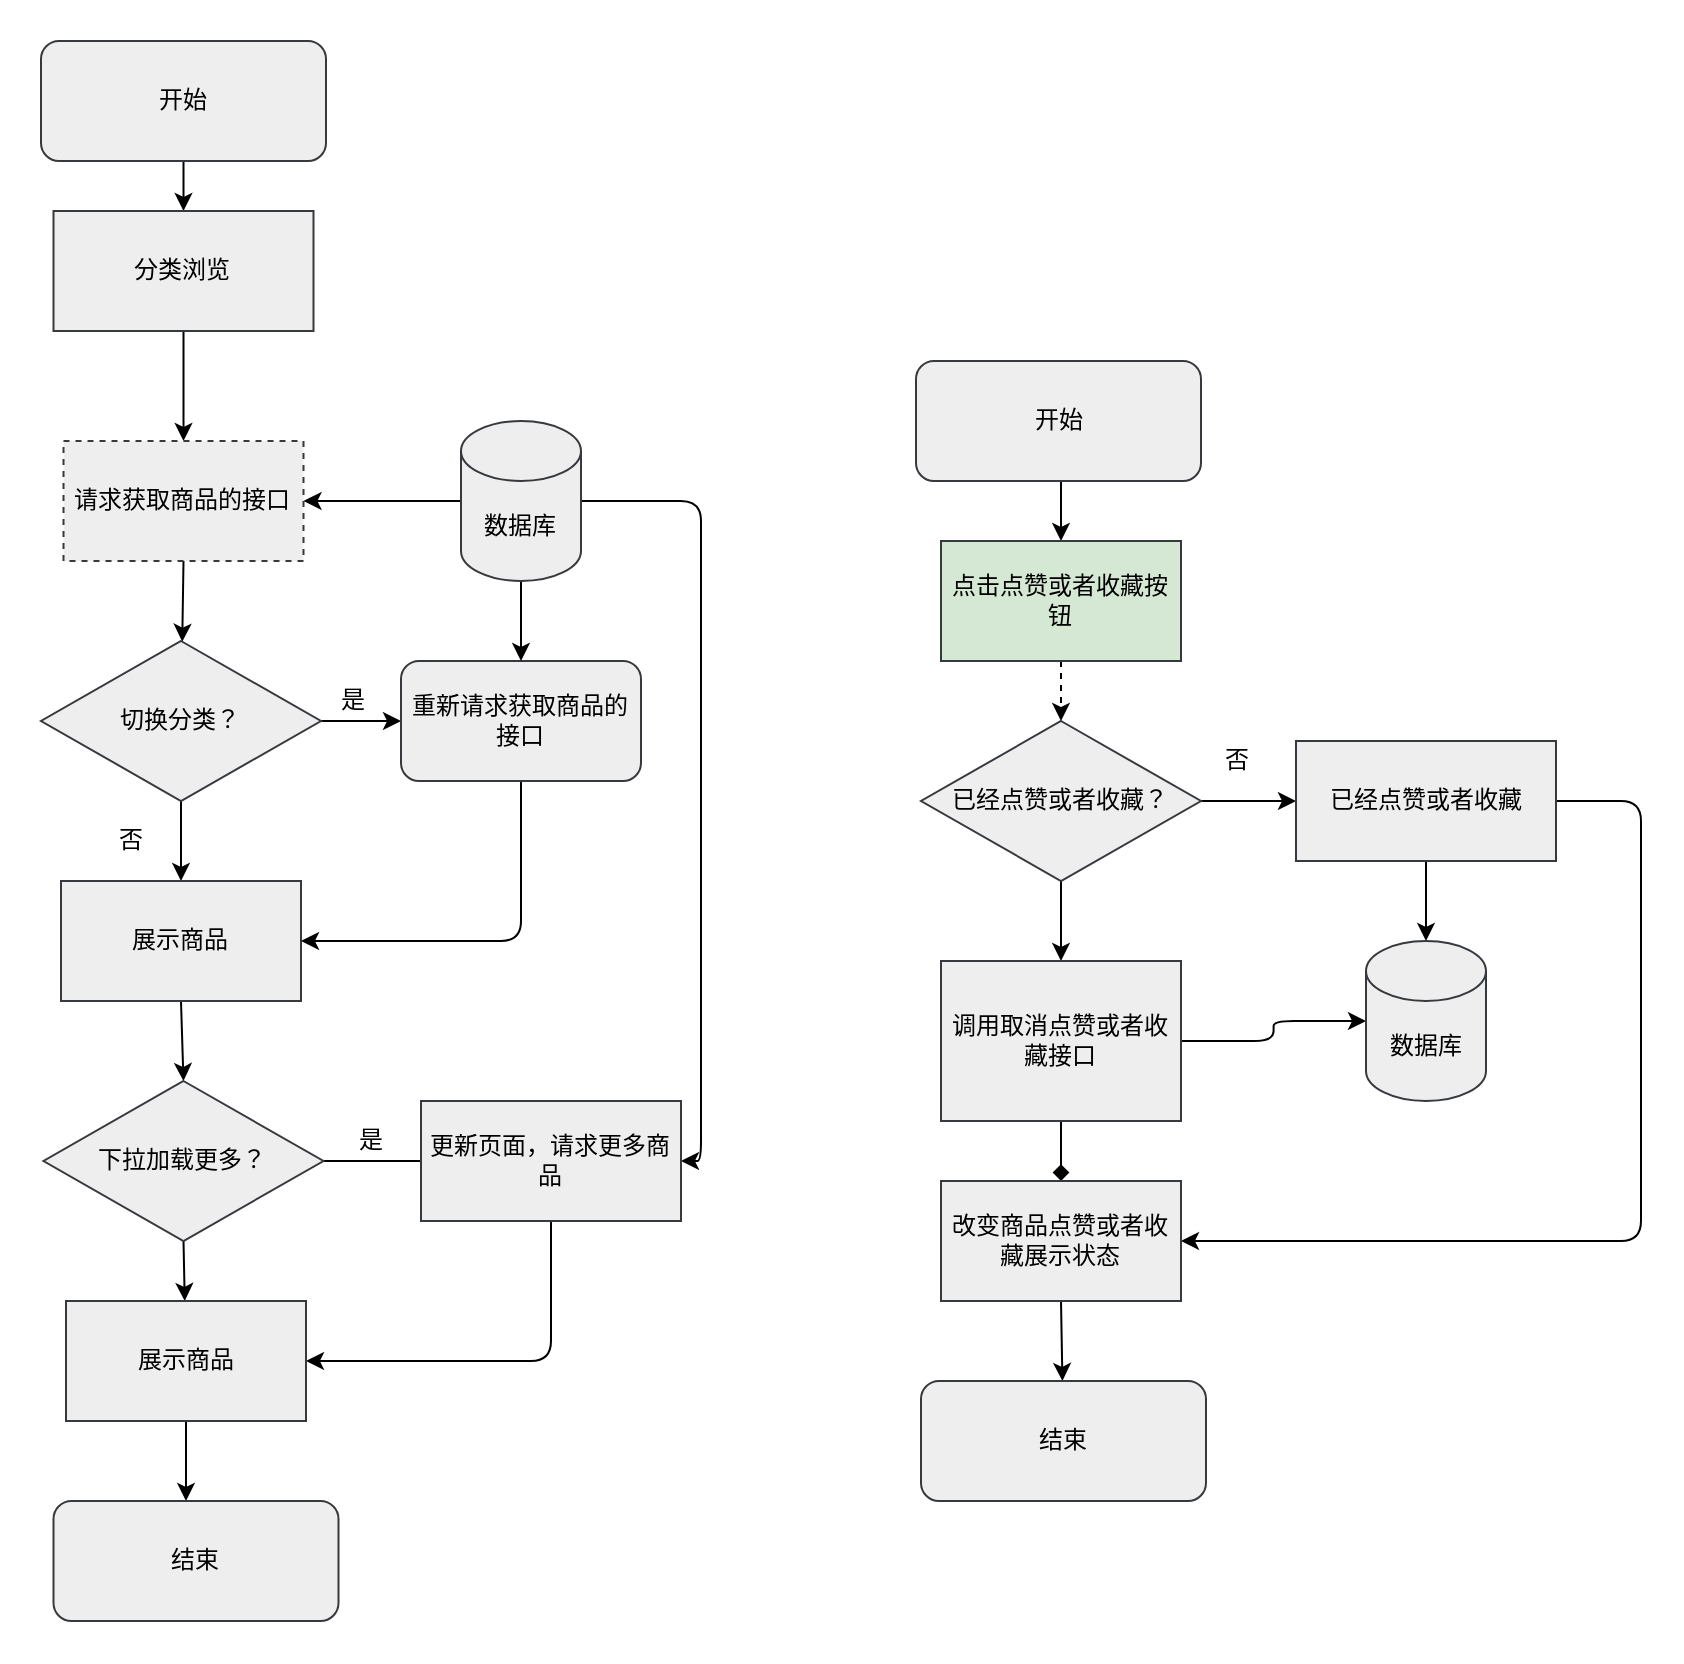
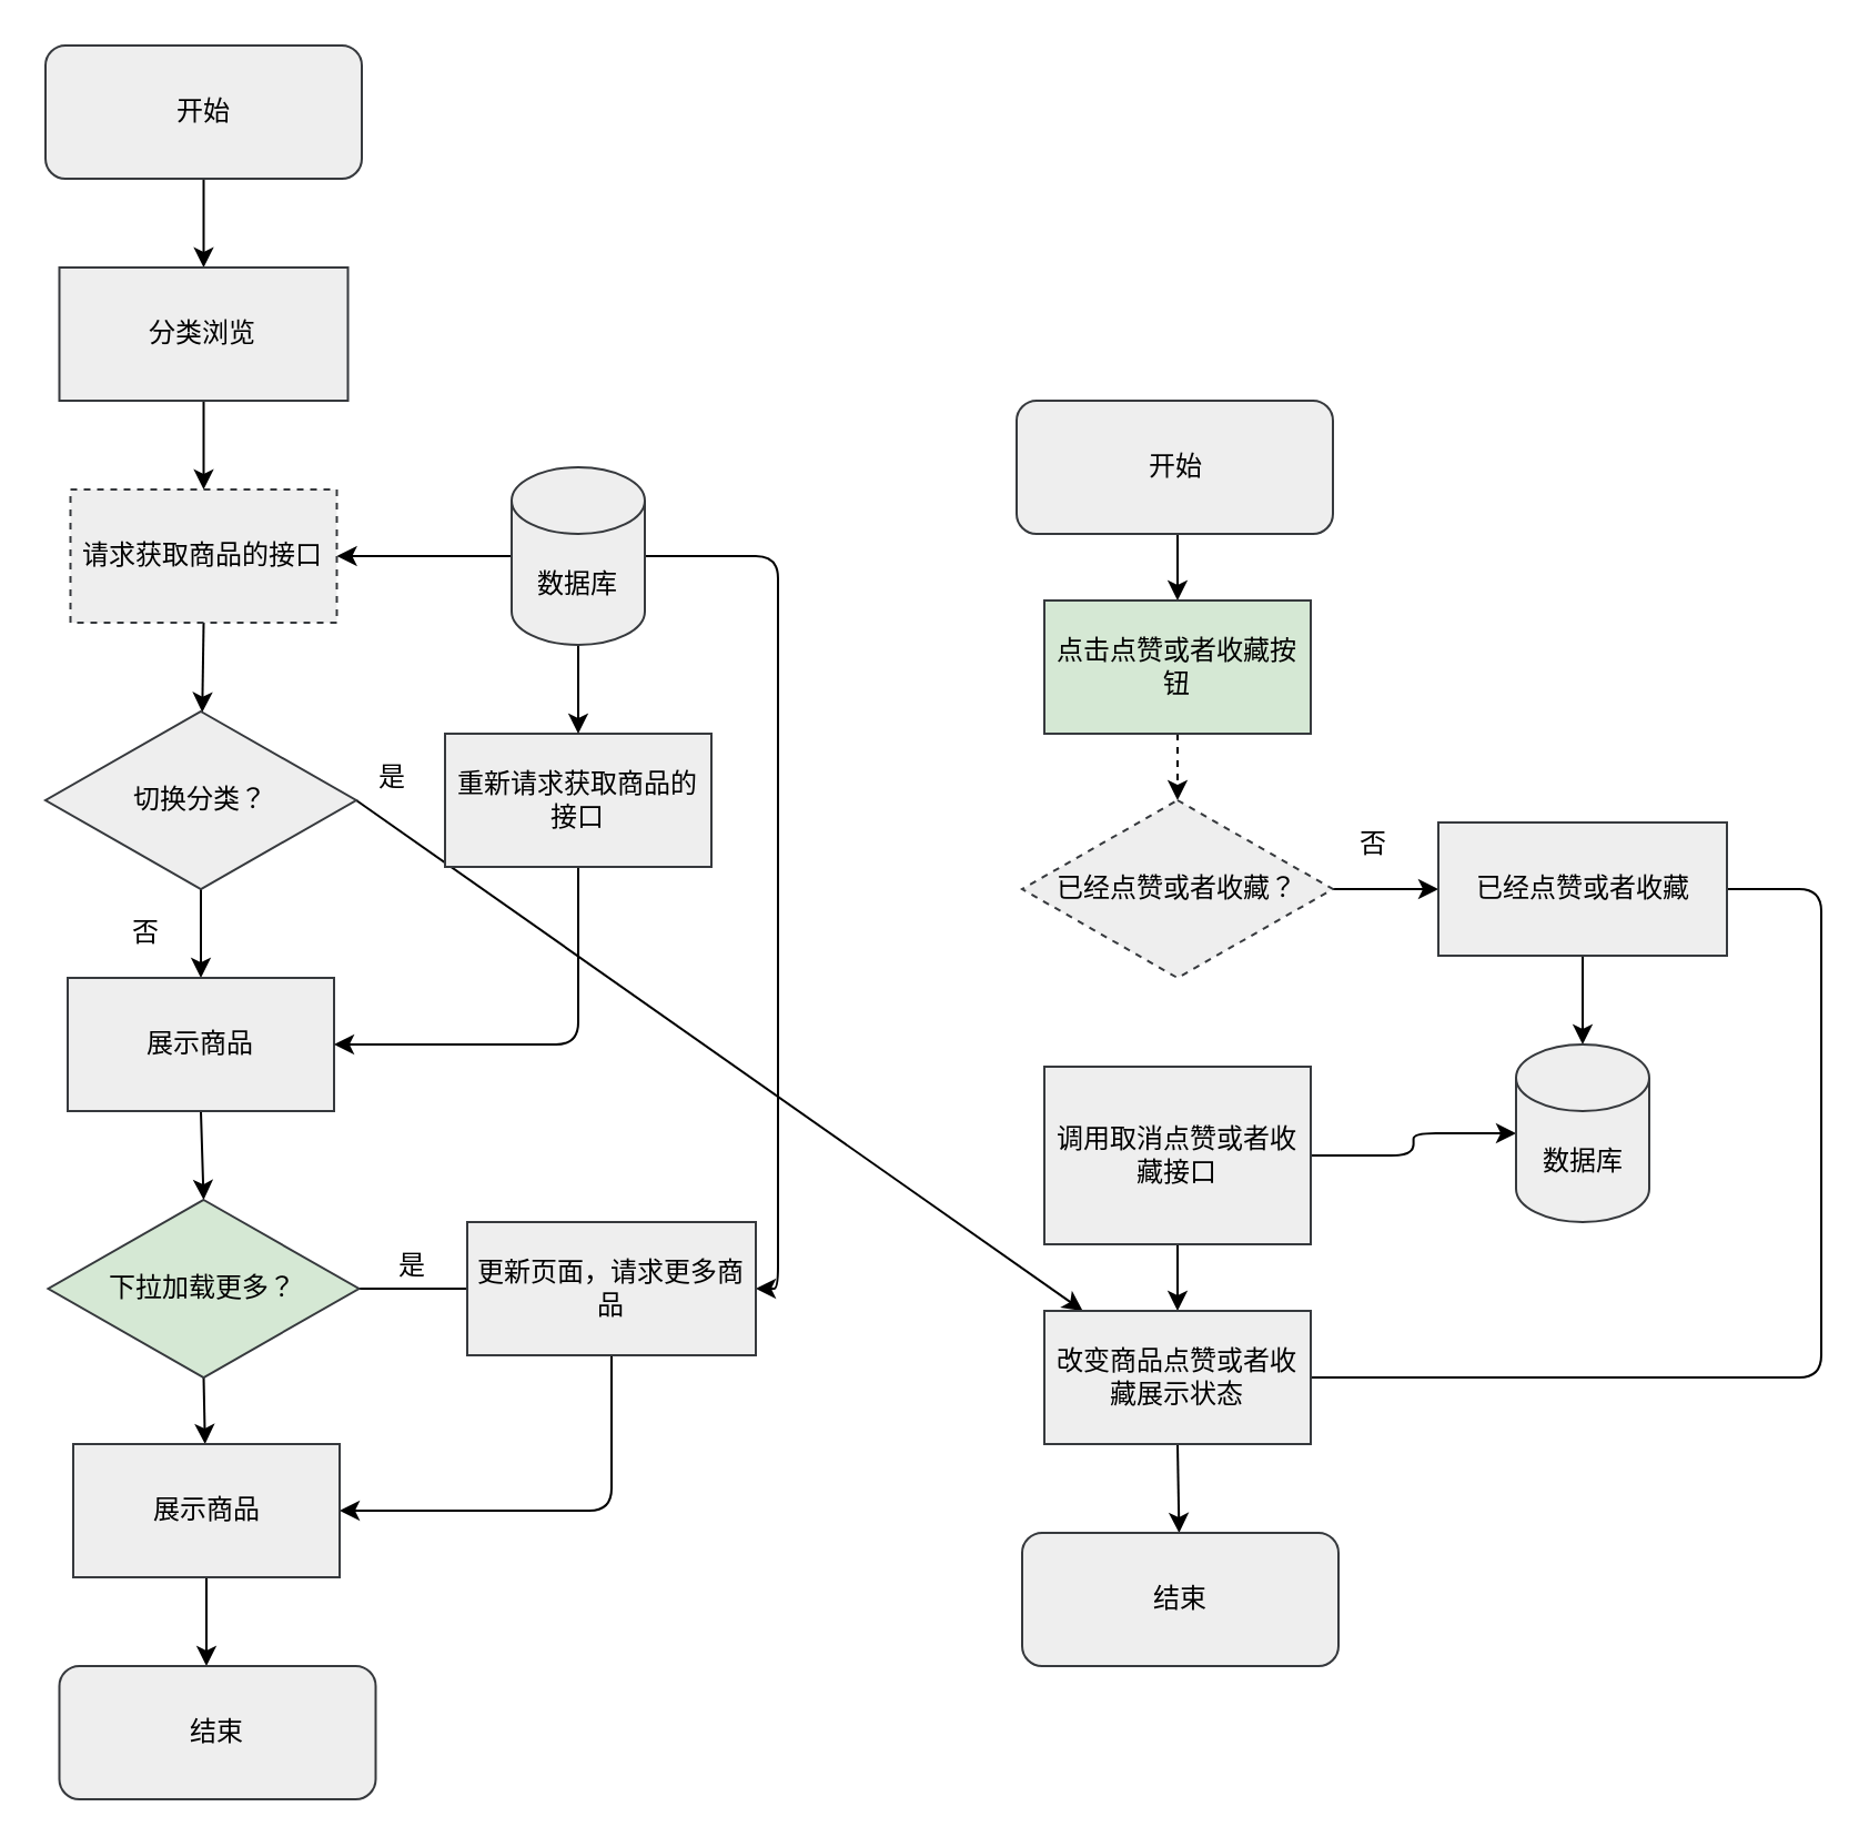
- <mxCell id="5" value="分类浏览" style="whiteSpace=wrap;html=1;rounded=0;fillColor=#eeeeee;strokeColor=#36393d;fontColor=#000000;" vertex="1" parent="1"><mxGeometry x="26.25" y="105" width="130" height="60" as="geometry" /></mxCell>
+ <mxCell id="5" value="分类浏览" style="whiteSpace=wrap;html=1;rounded=0;fillColor=#eeeeee;strokeColor=#36393d;fontColor=#000000;" vertex="1" parent="1"><mxGeometry x="26.25" y="120" width="130" height="60" as="geometry" /></mxCell>
- <mxCell id="9" style="edgeStyle=none;html=1;exitX=1;exitY=0.5;exitDx=0;exitDy=0;fontColor=#000000;strokeColor=#000000;" edge="1" parent="1" source="10" target="14"><mxGeometry relative="1" as="geometry" /></mxCell>
+ <mxCell id="9" style="edgeStyle=none;html=1;exitX=1;exitY=0.5;exitDx=0;exitDy=0;fontColor=#000000;strokeColor=#000000;" edge="1" parent="1" source="10" target="45"><mxGeometry relative="1" as="geometry" /></mxCell>
- <mxCell id="14" value="重新请求获取商品的接口" style="whiteSpace=wrap;html=1;fillColor=#eeeeee;strokeColor=#36393d;fontColor=#000000;rounded=1;" vertex="1" parent="1"><mxGeometry x="200" y="330" width="120" height="60" as="geometry" /></mxCell>
+ <mxCell id="14" value="重新请求获取商品的接口" style="whiteSpace=wrap;html=1;fillColor=#eeeeee;strokeColor=#36393d;fontColor=#000000;rounded=0;" vertex="1" parent="1"><mxGeometry x="200" y="330" width="120" height="60" as="geometry" /></mxCell>
- <mxCell id="32" value="已经点赞或者收藏？" style="rhombus;whiteSpace=wrap;html=1;rounded=0;fillColor=#eeeeee;strokeColor=#36393d;fontColor=#000000;" vertex="1" parent="1"><mxGeometry x="460" y="360" width="140" height="80" as="geometry" /></mxCell>
+ <mxCell id="32" value="已经点赞或者收藏？" style="rhombus;whiteSpace=wrap;html=1;rounded=0;fillColor=#eeeeee;strokeColor=#36393d;fontColor=#000000;dashed=1;" vertex="1" parent="1"><mxGeometry x="460" y="360" width="140" height="80" as="geometry" /></mxCell>
- <mxCell id="31" value="" style="edgeStyle=orthogonalEdgeStyle;html=1;fontColor=#000000;strokeColor=#000000;" edge="1" parent="1" source="32" target="41"><mxGeometry relative="1" as="geometry" /></mxCell>
- <mxCell id="19" value="下拉加载更多？" style="rhombus;whiteSpace=wrap;html=1;rounded=0;fillColor=#eeeeee;strokeColor=#36393d;fontColor=#000000;" vertex="1" parent="1"><mxGeometry x="21.25" y="540" width="140" height="80" as="geometry" /></mxCell>
+ <mxCell id="19" value="下拉加载更多？" style="rhombus;whiteSpace=wrap;html=1;rounded=0;fillColor=#d5e8d4;strokeColor=#36393d;fontColor=#000000;" vertex="1" parent="1"><mxGeometry x="21.25" y="540" width="140" height="80" as="geometry" /></mxCell>
- <mxCell id="39" value="" style="edgeStyle=orthogonalEdgeStyle;html=1;fontColor=#000000;strokeColor=#000000;endArrow=diamond;" edge="1" parent="1" source="41" target="45"><mxGeometry relative="1" as="geometry" /></mxCell>
+ <mxCell id="39" value="" style="edgeStyle=orthogonalEdgeStyle;html=1;fontColor=#000000;strokeColor=#000000;" edge="1" parent="1" source="41" target="45"><mxGeometry relative="1" as="geometry" /></mxCell>
- <mxCell id="36" style="edgeStyle=orthogonalEdgeStyle;html=1;exitX=1;exitY=0.5;exitDx=0;exitDy=0;entryX=1;entryY=0.5;entryDx=0;entryDy=0;fontColor=#000000;strokeColor=#000000;" edge="1" parent="1" source="38" target="45"><mxGeometry relative="1" as="geometry"><Array as="points"><mxPoint x="820" y="400" /><mxPoint x="820" y="620" /></Array></mxGeometry></mxCell>
+ <mxCell id="36" style="edgeStyle=orthogonalEdgeStyle;html=1;exitX=1;exitY=0.5;exitDx=0;exitDy=0;entryX=1;entryY=0.5;entryDx=0;entryDy=0;fontColor=#000000;strokeColor=#000000;endArrow=none;" edge="1" parent="1" source="38" target="45"><mxGeometry relative="1" as="geometry"><Array as="points"><mxPoint x="820" y="400" /><mxPoint x="820" y="620" /></Array></mxGeometry></mxCell>
